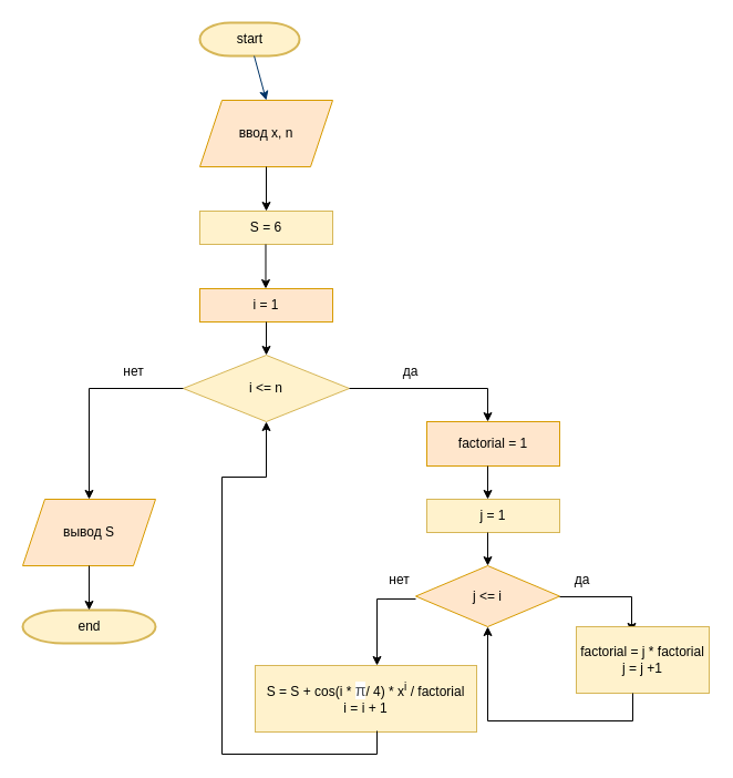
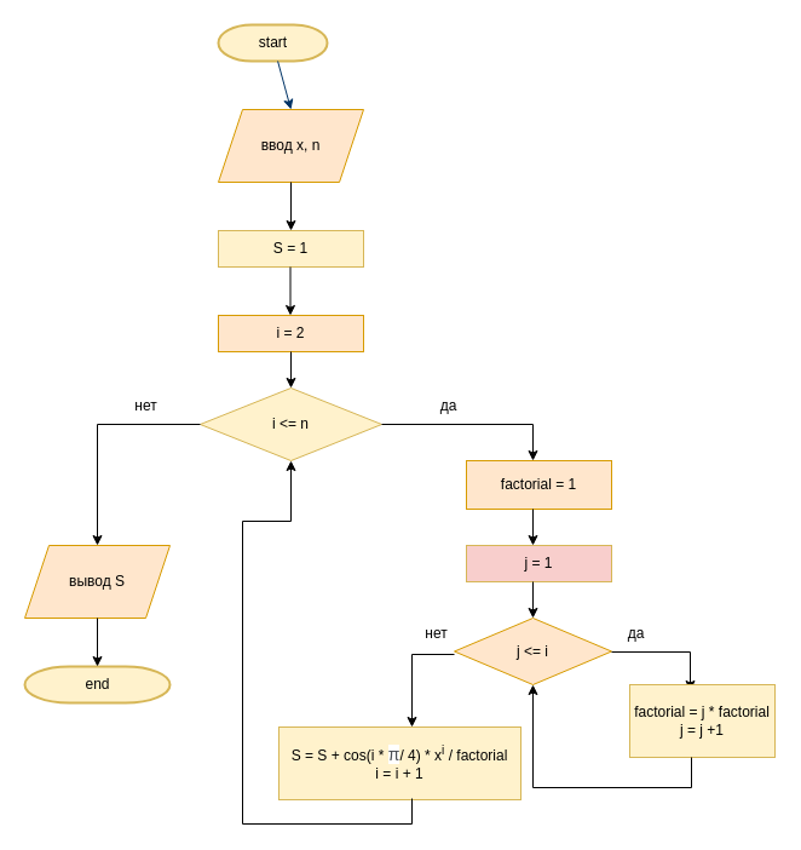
- <mxCell id="7" value="S = 6" style="rounded=0;whiteSpace=wrap;html=1;fillColor=#fff2cc;strokeColor=#d6b656;" vertex="1" parent="1"><mxGeometry x="180" y="190" width="120" height="30" as="geometry" /></mxCell>
+ <mxCell id="7" value="S = 1" style="rounded=0;whiteSpace=wrap;html=1;fillColor=#fff2cc;strokeColor=#d6b656;" vertex="1" parent="1"><mxGeometry x="180" y="190" width="120" height="30" as="geometry" /></mxCell>
- <mxCell id="9" value="i = 1" style="rounded=0;whiteSpace=wrap;html=1;fillColor=#ffe6cc;strokeColor=#d79b00;" vertex="1" parent="1"><mxGeometry x="180" y="260" width="120" height="30" as="geometry" /></mxCell>
+ <mxCell id="9" value="i = 2" style="rounded=0;whiteSpace=wrap;html=1;fillColor=#ffe6cc;strokeColor=#d79b00;" vertex="1" parent="1"><mxGeometry x="180" y="260" width="120" height="30" as="geometry" /></mxCell>
- <mxCell id="20" value="j = 1" style="rounded=0;whiteSpace=wrap;html=1;fillColor=#fff2cc;strokeColor=#d6b656;" vertex="1" parent="1"><mxGeometry x="385" y="450" width="120" height="30" as="geometry" /></mxCell>
+ <mxCell id="20" value="j = 1" style="rounded=0;whiteSpace=wrap;html=1;fillColor=#f8cecc;strokeColor=#d6b656;" vertex="1" parent="1"><mxGeometry x="385" y="450" width="120" height="30" as="geometry" /></mxCell>
